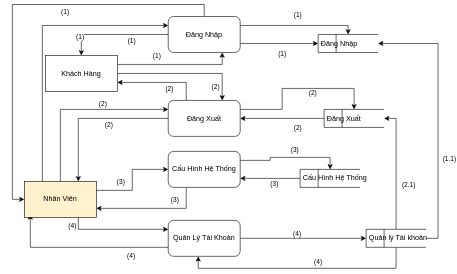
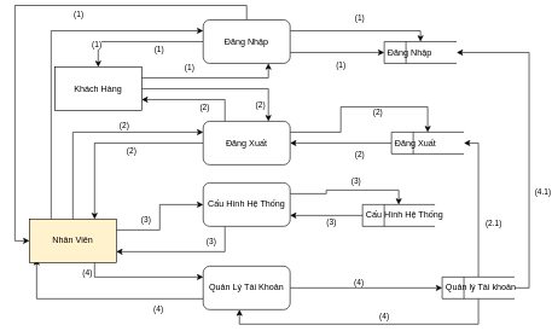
- <mxCell id="44" value="&lt;font style=&quot;vertical-align: inherit&quot;&gt;&lt;font style=&quot;vertical-align: inherit&quot;&gt;&lt;font style=&quot;vertical-align: inherit&quot;&gt;&lt;font style=&quot;vertical-align: inherit&quot;&gt;(1.1)&lt;/font&gt;&lt;/font&gt;&lt;/font&gt;&lt;/font&gt;" style="edgeLabel;html=1;align=center;verticalAlign=middle;resizable=0;points=[];" vertex="1" connectable="0" parent="1"><mxGeometry x="100" y="185" as="geometry"><mxPoint x="648" y="71" as="offset" /></mxGeometry></mxCell>
+ <mxCell id="44" value="&lt;font style=&quot;vertical-align: inherit&quot;&gt;&lt;font style=&quot;vertical-align: inherit&quot;&gt;&lt;font style=&quot;vertical-align: inherit&quot;&gt;&lt;font style=&quot;vertical-align: inherit&quot;&gt;(4.1)&lt;/font&gt;&lt;/font&gt;&lt;/font&gt;&lt;/font&gt;" style="edgeLabel;html=1;align=center;verticalAlign=middle;resizable=0;points=[];" vertex="1" connectable="0" parent="1"><mxGeometry x="100" y="185" as="geometry"><mxPoint x="648" y="71" as="offset" /></mxGeometry></mxCell>
